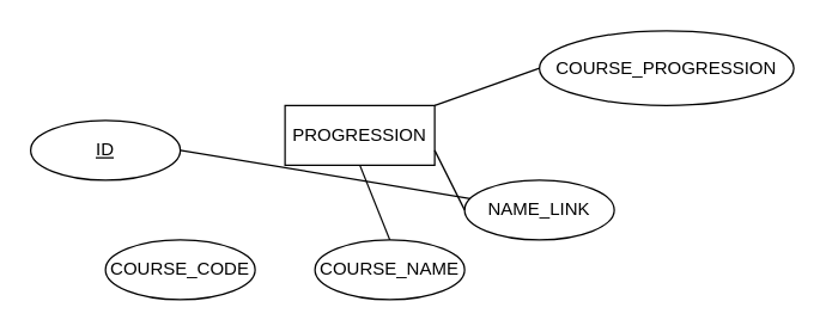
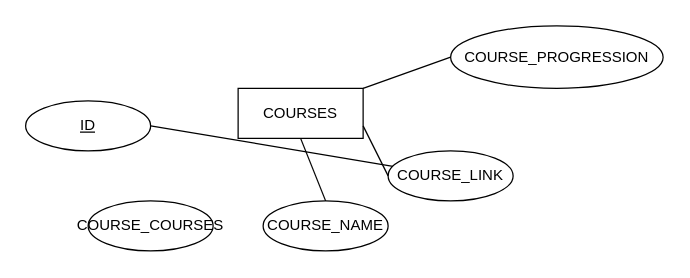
- <mxCell id="2" value="PROGRESSION" style="whiteSpace=wrap;html=1;align=center;" vertex="1" parent="1"><mxGeometry x="190" y="70" width="100" height="40" as="geometry" /></mxCell>
+ <mxCell id="2" value="COURSES" style="whiteSpace=wrap;html=1;align=center;" vertex="1" parent="1"><mxGeometry x="190" y="70" width="100" height="40" as="geometry" /></mxCell>
- <mxCell id="6" value="NAME_LINK" style="ellipse;whiteSpace=wrap;html=1;align=center;" vertex="1" parent="1"><mxGeometry x="310" y="120" width="100" height="40" as="geometry" /></mxCell>
+ <mxCell id="6" value="COURSE_LINK" style="ellipse;whiteSpace=wrap;html=1;align=center;" vertex="1" parent="1"><mxGeometry x="310" y="120" width="100" height="40" as="geometry" /></mxCell>
- <mxCell id="4" value="COURSE_CODE" style="ellipse;whiteSpace=wrap;html=1;align=center;" vertex="1" parent="1"><mxGeometry x="70" y="160" width="100" height="40" as="geometry" /></mxCell>
+ <mxCell id="4" value="COURSE_COURSES" style="ellipse;whiteSpace=wrap;html=1;align=center;" vertex="1" parent="1"><mxGeometry x="70" y="160" width="100" height="40" as="geometry" /></mxCell>
